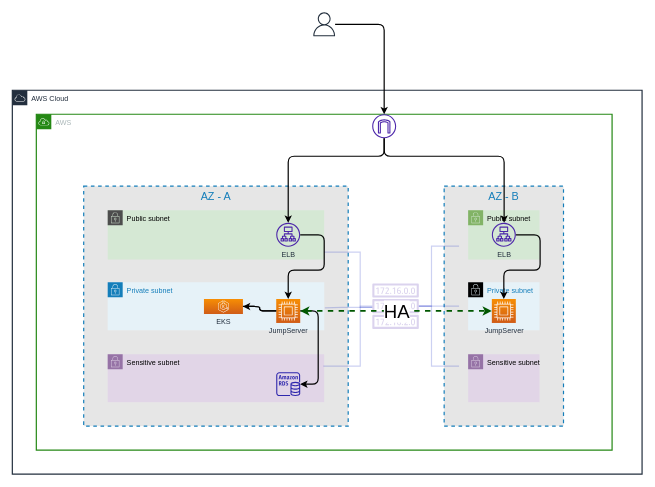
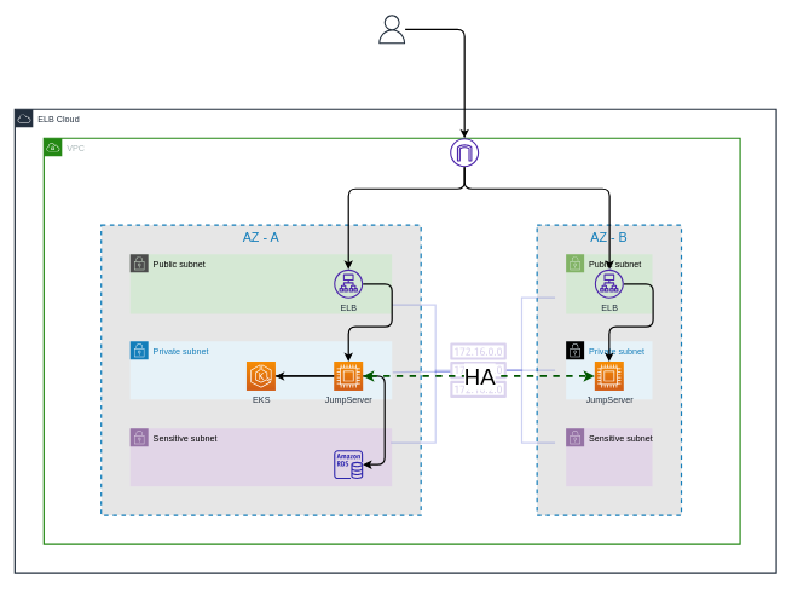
- <mxCell id="2" value="AWS Cloud" style="points=[[0,0],[0.25,0],[0.5,0],[0.75,0],[1,0],[1,0.25],[1,0.5],[1,0.75],[1,1],[0.75,1],[0.5,1],[0.25,1],[0,1],[0,0.75],[0,0.5],[0,0.25]];outlineConnect=0;gradientColor=none;html=1;whiteSpace=wrap;fontSize=12;fontStyle=0;container=1;pointerEvents=0;collapsible=0;recursiveResize=0;shape=mxgraph.aws4.group;grIcon=mxgraph.aws4.group_aws_cloud;strokeColor=#232F3E;fillColor=default;verticalAlign=top;align=left;spacingLeft=30;fontColor=#232F3E;dashed=0;strokeWidth=2;" vertex="1" parent="1"><mxGeometry x="20" y="150" width="1050" height="640" as="geometry" /></mxCell>
+ <mxCell id="2" value="ELB Cloud" style="points=[[0,0],[0.25,0],[0.5,0],[0.75,0],[1,0],[1,0.25],[1,0.5],[1,0.75],[1,1],[0.75,1],[0.5,1],[0.25,1],[0,1],[0,0.75],[0,0.5],[0,0.25]];outlineConnect=0;gradientColor=none;html=1;whiteSpace=wrap;fontSize=12;fontStyle=0;container=1;pointerEvents=0;collapsible=0;recursiveResize=0;shape=mxgraph.aws4.group;grIcon=mxgraph.aws4.group_aws_cloud;strokeColor=#232F3E;fillColor=default;verticalAlign=top;align=left;spacingLeft=30;fontColor=#232F3E;dashed=0;strokeWidth=2;" vertex="1" parent="1"><mxGeometry x="20" y="150" width="1050" height="640" as="geometry" /></mxCell>
- <mxCell id="3" value="AWS" style="points=[[0,0],[0.25,0],[0.5,0],[0.75,0],[1,0],[1,0.25],[1,0.5],[1,0.75],[1,1],[0.75,1],[0.5,1],[0.25,1],[0,1],[0,0.75],[0,0.5],[0,0.25]];outlineConnect=0;gradientColor=none;html=1;whiteSpace=wrap;fontSize=12;fontStyle=0;container=1;pointerEvents=0;collapsible=0;recursiveResize=0;shape=mxgraph.aws4.group;grIcon=mxgraph.aws4.group_vpc;strokeColor=#248814;fillColor=none;verticalAlign=top;align=left;spacingLeft=30;fontColor=#AAB7B8;dashed=0;strokeWidth=2;" vertex="1" parent="2"><mxGeometry x="40" y="40" width="960" height="560" as="geometry" /></mxCell>
+ <mxCell id="3" value="VPC" style="points=[[0,0],[0.25,0],[0.5,0],[0.75,0],[1,0],[1,0.25],[1,0.5],[1,0.75],[1,1],[0.75,1],[0.5,1],[0.25,1],[0,1],[0,0.75],[0,0.5],[0,0.25]];outlineConnect=0;gradientColor=none;html=1;whiteSpace=wrap;fontSize=12;fontStyle=0;container=1;pointerEvents=0;collapsible=0;recursiveResize=0;shape=mxgraph.aws4.group;grIcon=mxgraph.aws4.group_vpc;strokeColor=#248814;fillColor=none;verticalAlign=top;align=left;spacingLeft=30;fontColor=#AAB7B8;dashed=0;strokeWidth=2;" vertex="1" parent="2"><mxGeometry x="40" y="40" width="960" height="560" as="geometry" /></mxCell>
- <mxCell id="28" value="EKS" style="sketch=0;points=[[0,0,0],[0.25,0,0],[0.5,0,0],[0.75,0,0],[1,0,0],[0,1,0],[0.25,1,0],[0.5,1,0],[0.75,1,0],[1,1,0],[0,0.25,0],[0,0.5,0],[0,0.75,0],[1,0.25,0],[1,0.5,0],[1,0.75,0]];outlineConnect=0;fontColor=#232F3E;gradientColor=#F78E04;gradientDirection=north;fillColor=#D05C17;strokeColor=#ffffff;dashed=0;verticalLabelPosition=bottom;verticalAlign=top;align=center;html=1;fontSize=12;fontStyle=0;aspect=fixed;shape=mxgraph.aws4.resourceIcon;resIcon=mxgraph.aws4.eks;" vertex="1" parent="3"><mxGeometry x="279.5" y="308" width="65" height="25" as="geometry" /></mxCell>
+ <mxCell id="28" value="EKS" style="sketch=0;points=[[0,0,0],[0.25,0,0],[0.5,0,0],[0.75,0,0],[1,0,0],[0,1,0],[0.25,1,0],[0.5,1,0],[0.75,1,0],[1,1,0],[0,0.25,0],[0,0.5,0],[0,0.75,0],[1,0.25,0],[1,0.5,0],[1,0.75,0]];outlineConnect=0;fontColor=#232F3E;gradientColor=#F78E04;gradientDirection=north;fillColor=#D05C17;strokeColor=#ffffff;dashed=0;verticalLabelPosition=bottom;verticalAlign=top;align=center;html=1;fontSize=12;fontStyle=0;aspect=fixed;shape=mxgraph.aws4.resourceIcon;resIcon=mxgraph.aws4.eks;" vertex="1" parent="3"><mxGeometry x="279.5" y="308" width="40" height="40" as="geometry" /></mxCell>
